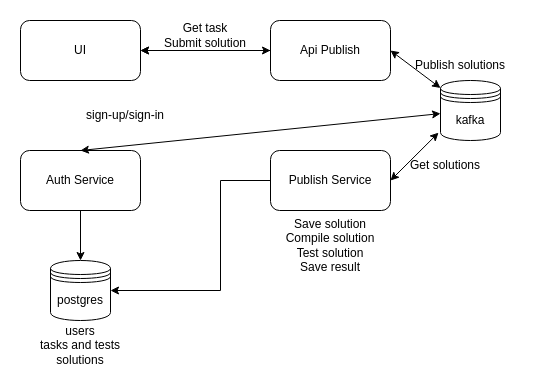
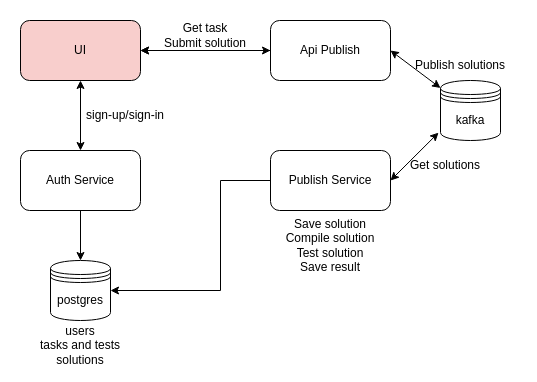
- <mxCell id="2" value="UI" style="rounded=1;whiteSpace=wrap;html=1;" vertex="1" parent="1"><mxGeometry x="20" y="20" width="120" height="60" as="geometry" /></mxCell>
+ <mxCell id="2" value="UI" style="rounded=1;whiteSpace=wrap;html=1;fillColor=#f8cecc;" vertex="1" parent="1"><mxGeometry x="20" y="20" width="120" height="60" as="geometry" /></mxCell>
- <mxCell id="8" value="" style="endArrow=classic;startArrow=classic;html=1;rounded=0;exitX=0.5;exitY=0;exitDx=0;exitDy=0;" edge="1" parent="1" source="4" target="7"><mxGeometry width="50" height="50" relative="1" as="geometry"><mxPoint x="80" y="150" as="sourcePoint" /><mxPoint x="130" y="100" as="targetPoint" /></mxGeometry></mxCell>
+ <mxCell id="8" value="" style="endArrow=classic;startArrow=classic;html=1;rounded=0;exitX=0.5;exitY=0;exitDx=0;exitDy=0;entryX=0.5;entryY=1;entryDx=0;entryDy=0;" edge="1" parent="1" source="4" target="2"><mxGeometry width="50" height="50" relative="1" as="geometry"><mxPoint x="80" y="150" as="sourcePoint" /><mxPoint x="130" y="100" as="targetPoint" /></mxGeometry></mxCell>
